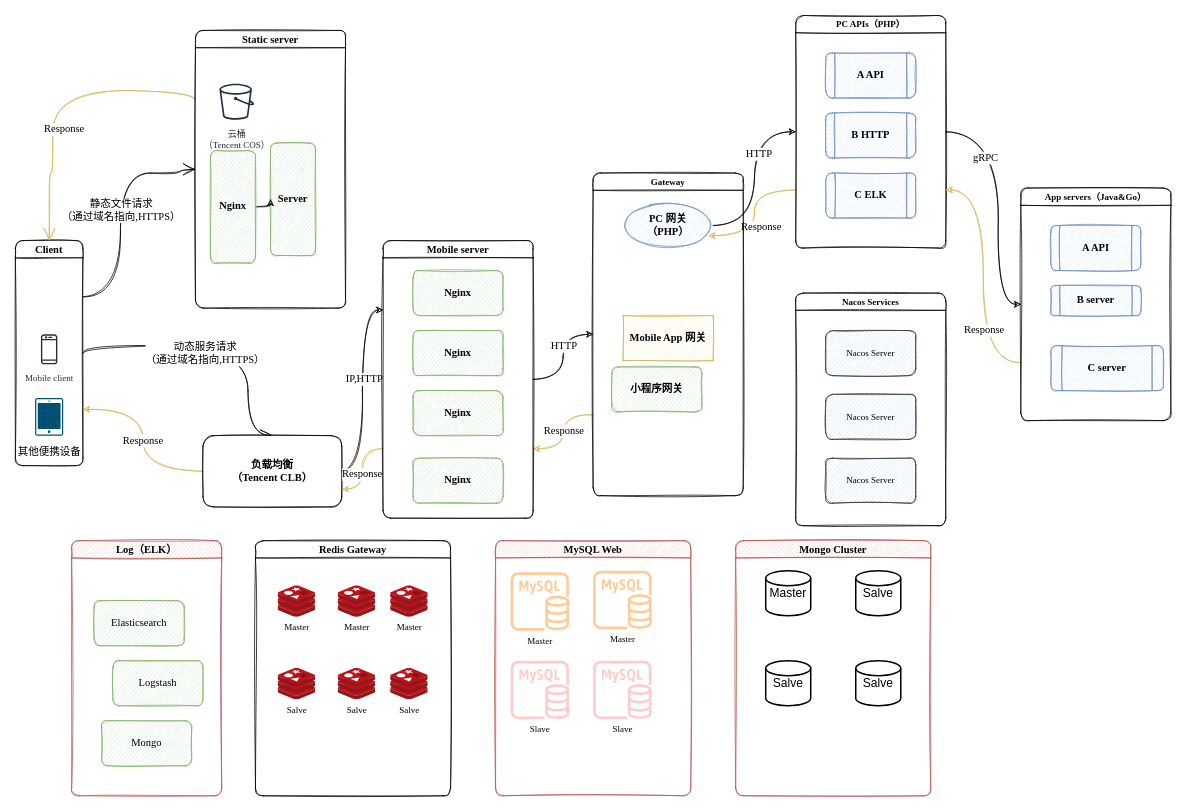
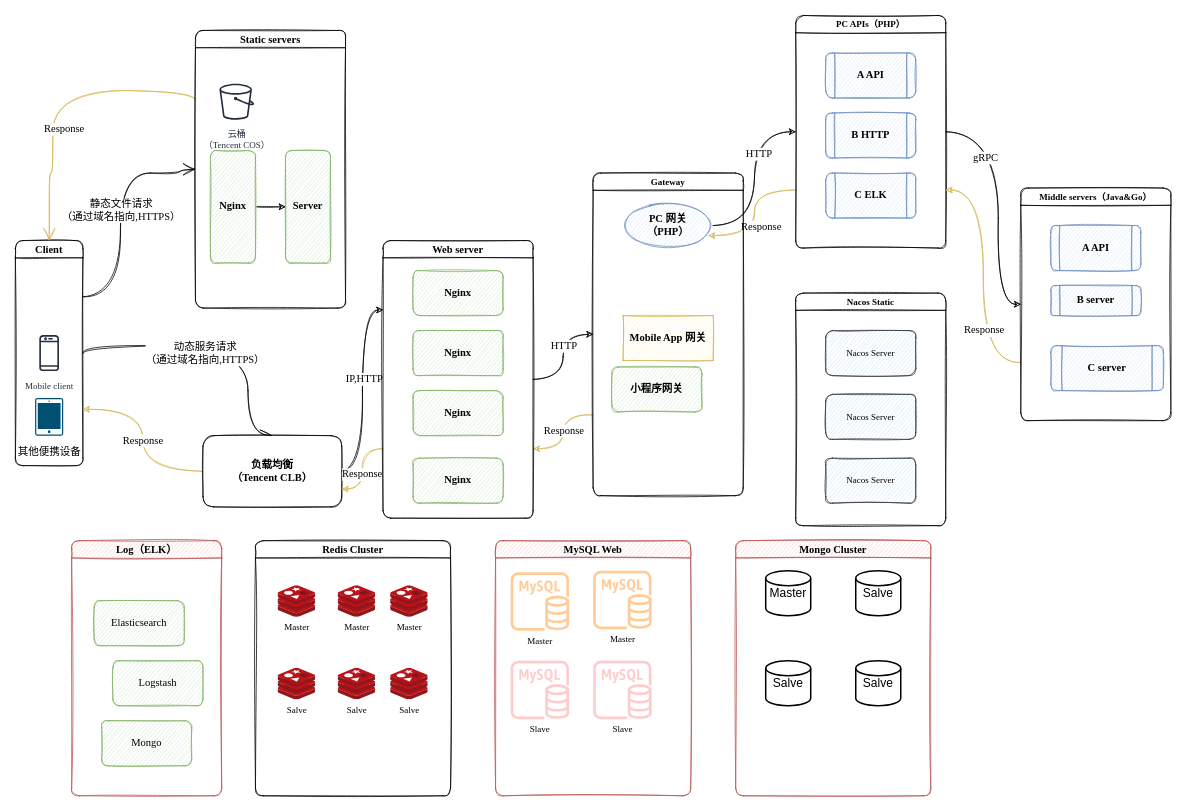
- <mxCell id="46" value="Static server" style="swimlane;rounded=1;sketch=1;fontFamily=Comic Sans MS;fontSize=14;" parent="1" vertex="1"><mxGeometry x="260" y="40" width="200" height="370" as="geometry" /></mxCell>
+ <mxCell id="46" value="Static servers" style="swimlane;rounded=1;sketch=1;fontFamily=Comic Sans MS;fontSize=14;" parent="1" vertex="1"><mxGeometry x="260" y="40" width="200" height="370" as="geometry" /></mxCell>
- <mxCell id="42" value="App servers（Java&amp;Go）" style="swimlane;swimlaneFillColor=none;sketch=1;fontFamily=Comic Sans MS;rounded=1;" parent="1" vertex="1"><mxGeometry x="1360" y="250" width="200" height="310" as="geometry" /></mxCell>
+ <mxCell id="42" value="Middle servers（Java&amp;Go）" style="swimlane;swimlaneFillColor=none;sketch=1;fontFamily=Comic Sans MS;rounded=1;" parent="1" vertex="1"><mxGeometry x="1360" y="250" width="200" height="310" as="geometry" /></mxCell>
- <mxCell id="47" value="Server" style="whiteSpace=wrap;html=1;fontSize=14;fontFamily=Comic Sans MS;fontStyle=1;startSize=23;rounded=1;shadow=0;glass=0;sketch=1;hachureGap=4;fillColor=#d5e8d4;strokeColor=#82b366;" parent="46" vertex="1"><mxGeometry x="100" y="150" width="60" height="150" as="geometry" /></mxCell>
+ <mxCell id="47" value="Server" style="whiteSpace=wrap;html=1;fontSize=14;fontFamily=Comic Sans MS;fontStyle=1;startSize=23;rounded=1;shadow=0;glass=0;sketch=1;hachureGap=4;fillColor=#d5e8d4;strokeColor=#82b366;" parent="46" vertex="1"><mxGeometry x="120" y="160" width="60" height="150" as="geometry" /></mxCell>
- <mxCell id="35" value="Mobile server" style="swimlane;rounded=1;sketch=1;fontFamily=Comic Sans MS;fontSize=14;" parent="1" vertex="1"><mxGeometry x="510" y="320" width="200" height="370" as="geometry" /></mxCell>
+ <mxCell id="35" value="Web server" style="swimlane;rounded=1;sketch=1;fontFamily=Comic Sans MS;fontSize=14;" parent="1" vertex="1"><mxGeometry x="510" y="320" width="200" height="370" as="geometry" /></mxCell>
- <mxCell id="67" value="Nacos Services" style="swimlane;swimlaneFillColor=none;sketch=1;fontFamily=Comic Sans MS;rounded=1;" parent="1" vertex="1"><mxGeometry x="1060" y="390" width="200" height="310" as="geometry" /></mxCell>
+ <mxCell id="67" value="Nacos Static" style="swimlane;swimlaneFillColor=none;sketch=1;fontFamily=Comic Sans MS;rounded=1;" parent="1" vertex="1"><mxGeometry x="1060" y="390" width="200" height="310" as="geometry" /></mxCell>
- <mxCell id="7" value="Mobile client" style="sketch=0;outlineConnect=0;fontColor=#232F3E;gradientColor=none;strokeColor=#232F3E;fillColor=#ffffff;dashed=0;verticalLabelPosition=bottom;verticalAlign=top;align=center;html=1;fontSize=12;fontStyle=0;aspect=fixed;shape=mxgraph.aws4.resourceIcon;resIcon=mxgraph.aws4.mobile_client;rounded=1;shadow=0;glass=0;hachureGap=4;fontFamily=Comic Sans MS;" parent="6" vertex="1"><mxGeometry x="15" y="120" width="60" height="50" as="geometry" /></mxCell>
+ <mxCell id="7" value="Mobile client" style="sketch=0;outlineConnect=0;fontColor=#232F3E;gradientColor=none;strokeColor=#232F3E;fillColor=#ffffff;dashed=0;verticalLabelPosition=bottom;verticalAlign=top;align=center;html=1;fontSize=12;fontStyle=0;aspect=fixed;shape=mxgraph.aws4.resourceIcon;resIcon=mxgraph.aws4.mobile_client;rounded=1;shadow=0;glass=0;hachureGap=4;fontFamily=Comic Sans MS;" parent="6" vertex="1"><mxGeometry x="15" y="120" width="60" height="60" as="geometry" /></mxCell>
- <mxCell id="55" value="Redis Gateway" style="swimlane;rounded=1;sketch=1;fontFamily=Comic Sans MS;fontSize=14;" parent="1" vertex="1"><mxGeometry x="340" y="720" width="260" height="340" as="geometry" /></mxCell>
+ <mxCell id="55" value="Redis Cluster" style="swimlane;rounded=1;sketch=1;fontFamily=Comic Sans MS;fontSize=14;" parent="1" vertex="1"><mxGeometry x="340" y="720" width="260" height="340" as="geometry" /></mxCell>
